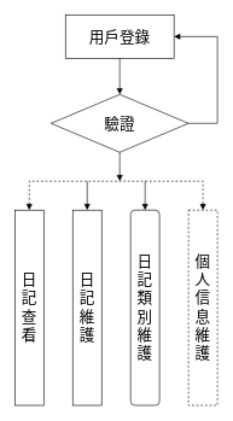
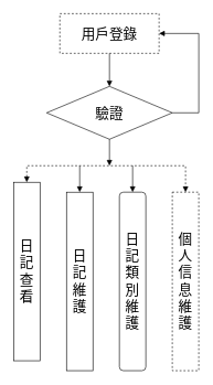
- <mxCell id="2" value="&lt;font style=&quot;font-size: 21px;&quot;&gt;用戶登錄&lt;/font&gt;" style="rounded=0;whiteSpace=wrap;html=1;" vertex="1" parent="1"><mxGeometry x="90" y="20" width="150" height="60" as="geometry" /></mxCell>
+ <mxCell id="2" value="&lt;font style=&quot;font-size: 21px;&quot;&gt;用戶登錄&lt;/font&gt;" style="rounded=0;whiteSpace=wrap;html=1;dashed=1;" vertex="1" parent="1"><mxGeometry x="90" y="20" width="150" height="60" as="geometry" /></mxCell>
- <mxCell id="10" value="&lt;font style=&quot;font-size: 21px;&quot;&gt;日記查看&lt;/font&gt;" style="rounded=0;whiteSpace=wrap;html=1;fontFamily=Verdana;" vertex="1" parent="1"><mxGeometry x="20" y="290" width="40" height="270" as="geometry" /></mxCell>
+ <mxCell id="10" value="&lt;font style=&quot;font-size: 21px;&quot;&gt;日記查看&lt;/font&gt;" style="rounded=0;whiteSpace=wrap;html=1;fontFamily=Verdana;" vertex="1" parent="1"><mxGeometry x="20" y="275" width="40" height="270" as="geometry" /></mxCell>
